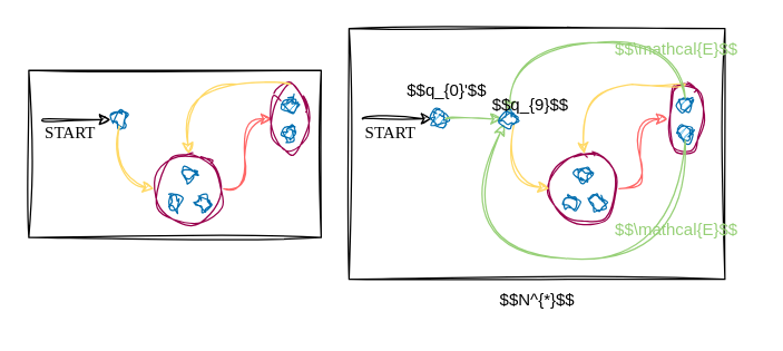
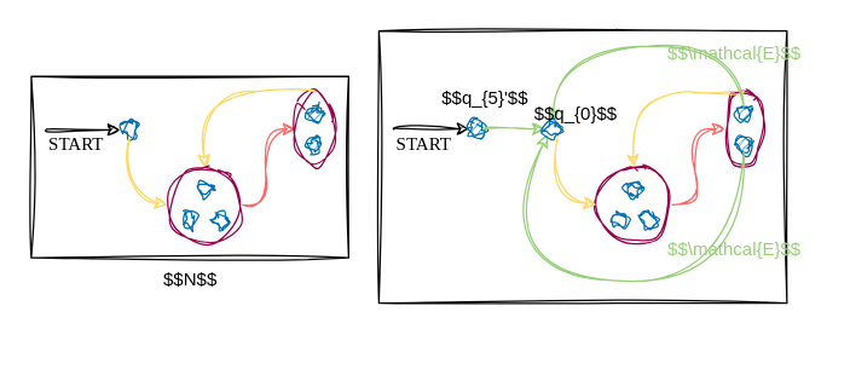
- <mxCell id="38" value="$$q_{0}'$$" style="text;html=1;align=center;verticalAlign=middle;resizable=0;points=[];autosize=1;strokeColor=none;fillColor=none;" vertex="1" parent="1"><mxGeometry x="280" y="50" width="80" height="30" as="geometry" /></mxCell>
+ <mxCell id="38" value="$$q_{5}'$$" style="text;html=1;align=center;verticalAlign=middle;resizable=0;points=[];autosize=1;strokeColor=none;fillColor=none;" vertex="1" parent="1"><mxGeometry x="280" y="50" width="80" height="30" as="geometry" /></mxCell>
- <mxCell id="39" value="$$q_{9}$$" style="text;html=1;align=center;verticalAlign=middle;resizable=0;points=[];autosize=1;strokeColor=none;fillColor=none;" vertex="1" parent="1"><mxGeometry x="340" y="60" width="80" height="30" as="geometry" /></mxCell>
+ <mxCell id="39" value="$$q_{0}$$" style="text;html=1;align=center;verticalAlign=middle;resizable=0;points=[];autosize=1;strokeColor=none;fillColor=none;" vertex="1" parent="1"><mxGeometry x="340" y="60" width="80" height="30" as="geometry" /></mxCell>
+ <mxCell id="11" value="$$N$$" style="text;html=1;align=center;verticalAlign=middle;resizable=0;points=[];autosize=1;strokeColor=none;fillColor=none;" parent="1" vertex="1"><mxGeometry x="95" y="170" width="60" height="30" as="geometry" /></mxCell>
- <mxCell id="17" value="$$N^{*}$$" style="text;html=1;align=center;verticalAlign=middle;resizable=0;points=[];autosize=1;strokeColor=none;fillColor=none;" parent="1" vertex="1"><mxGeometry x="345" y="200" width="80" height="30" as="geometry" /></mxCell>
